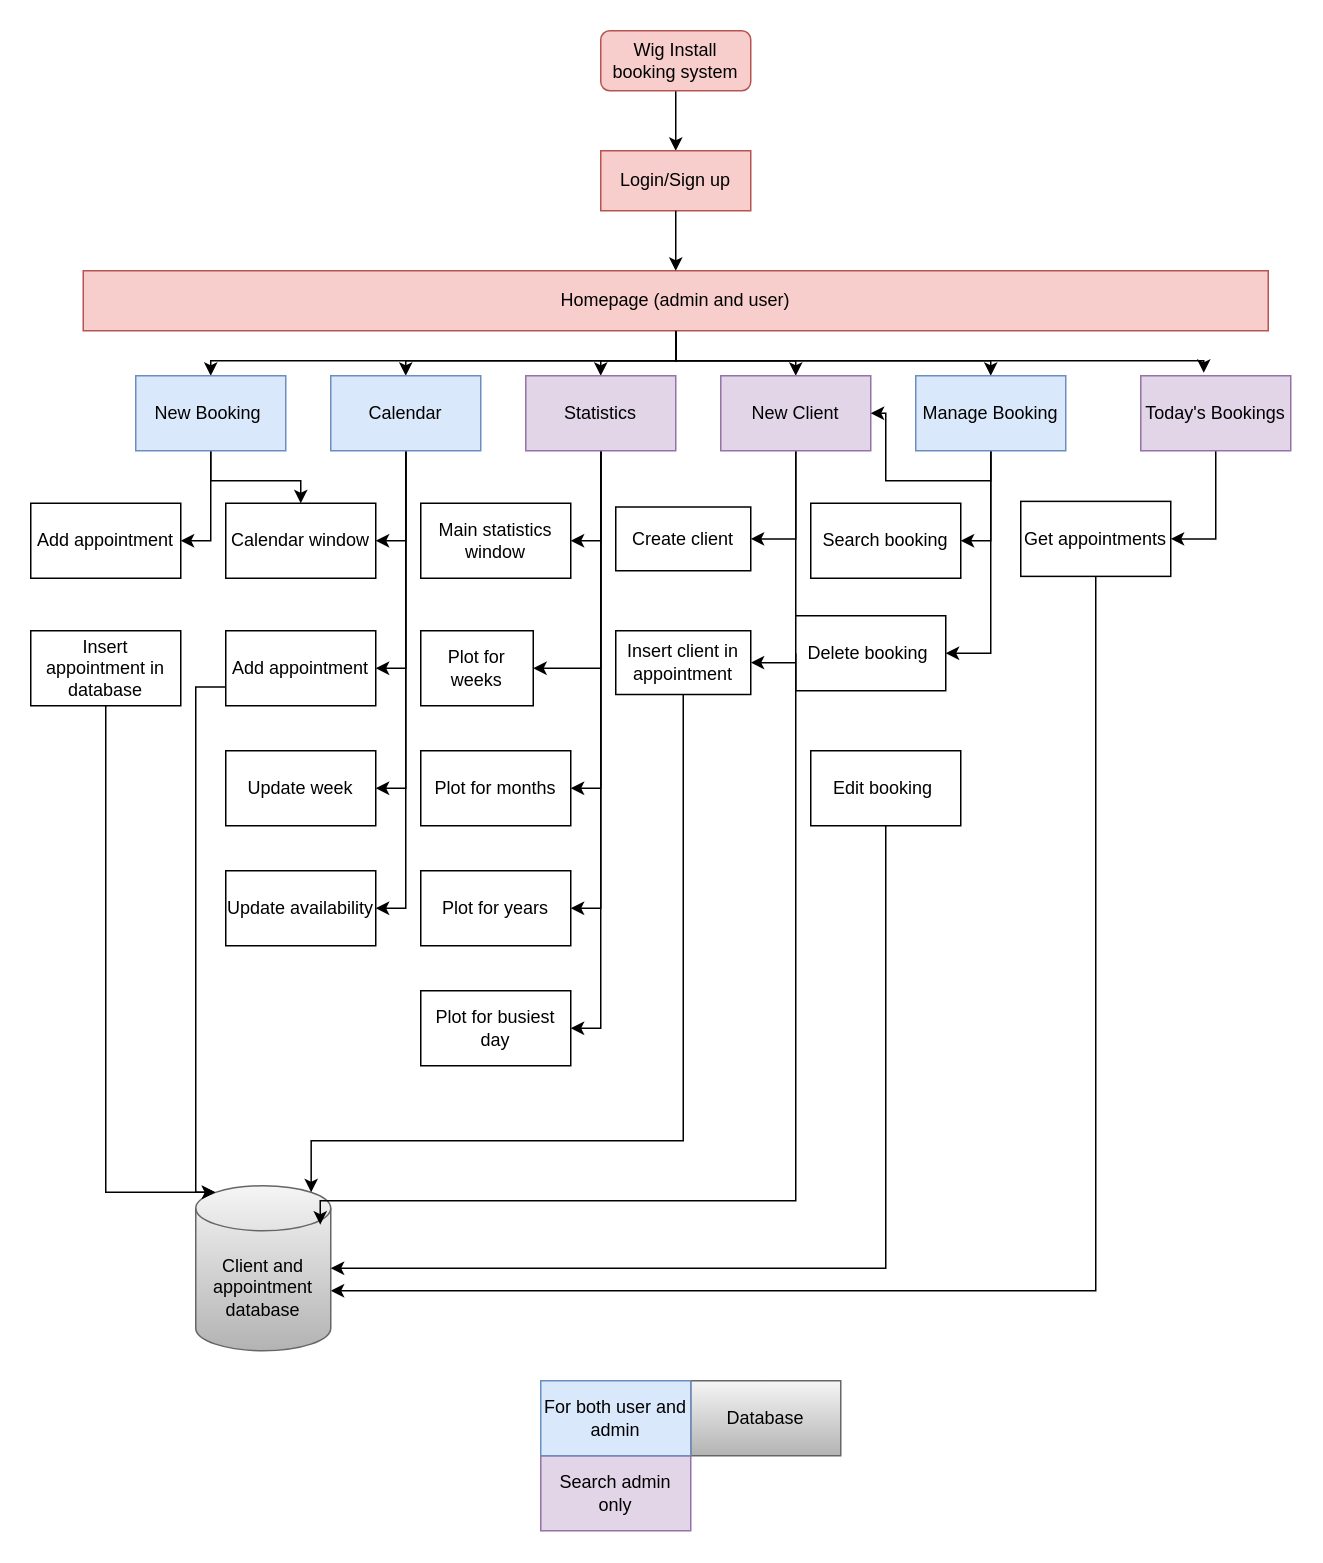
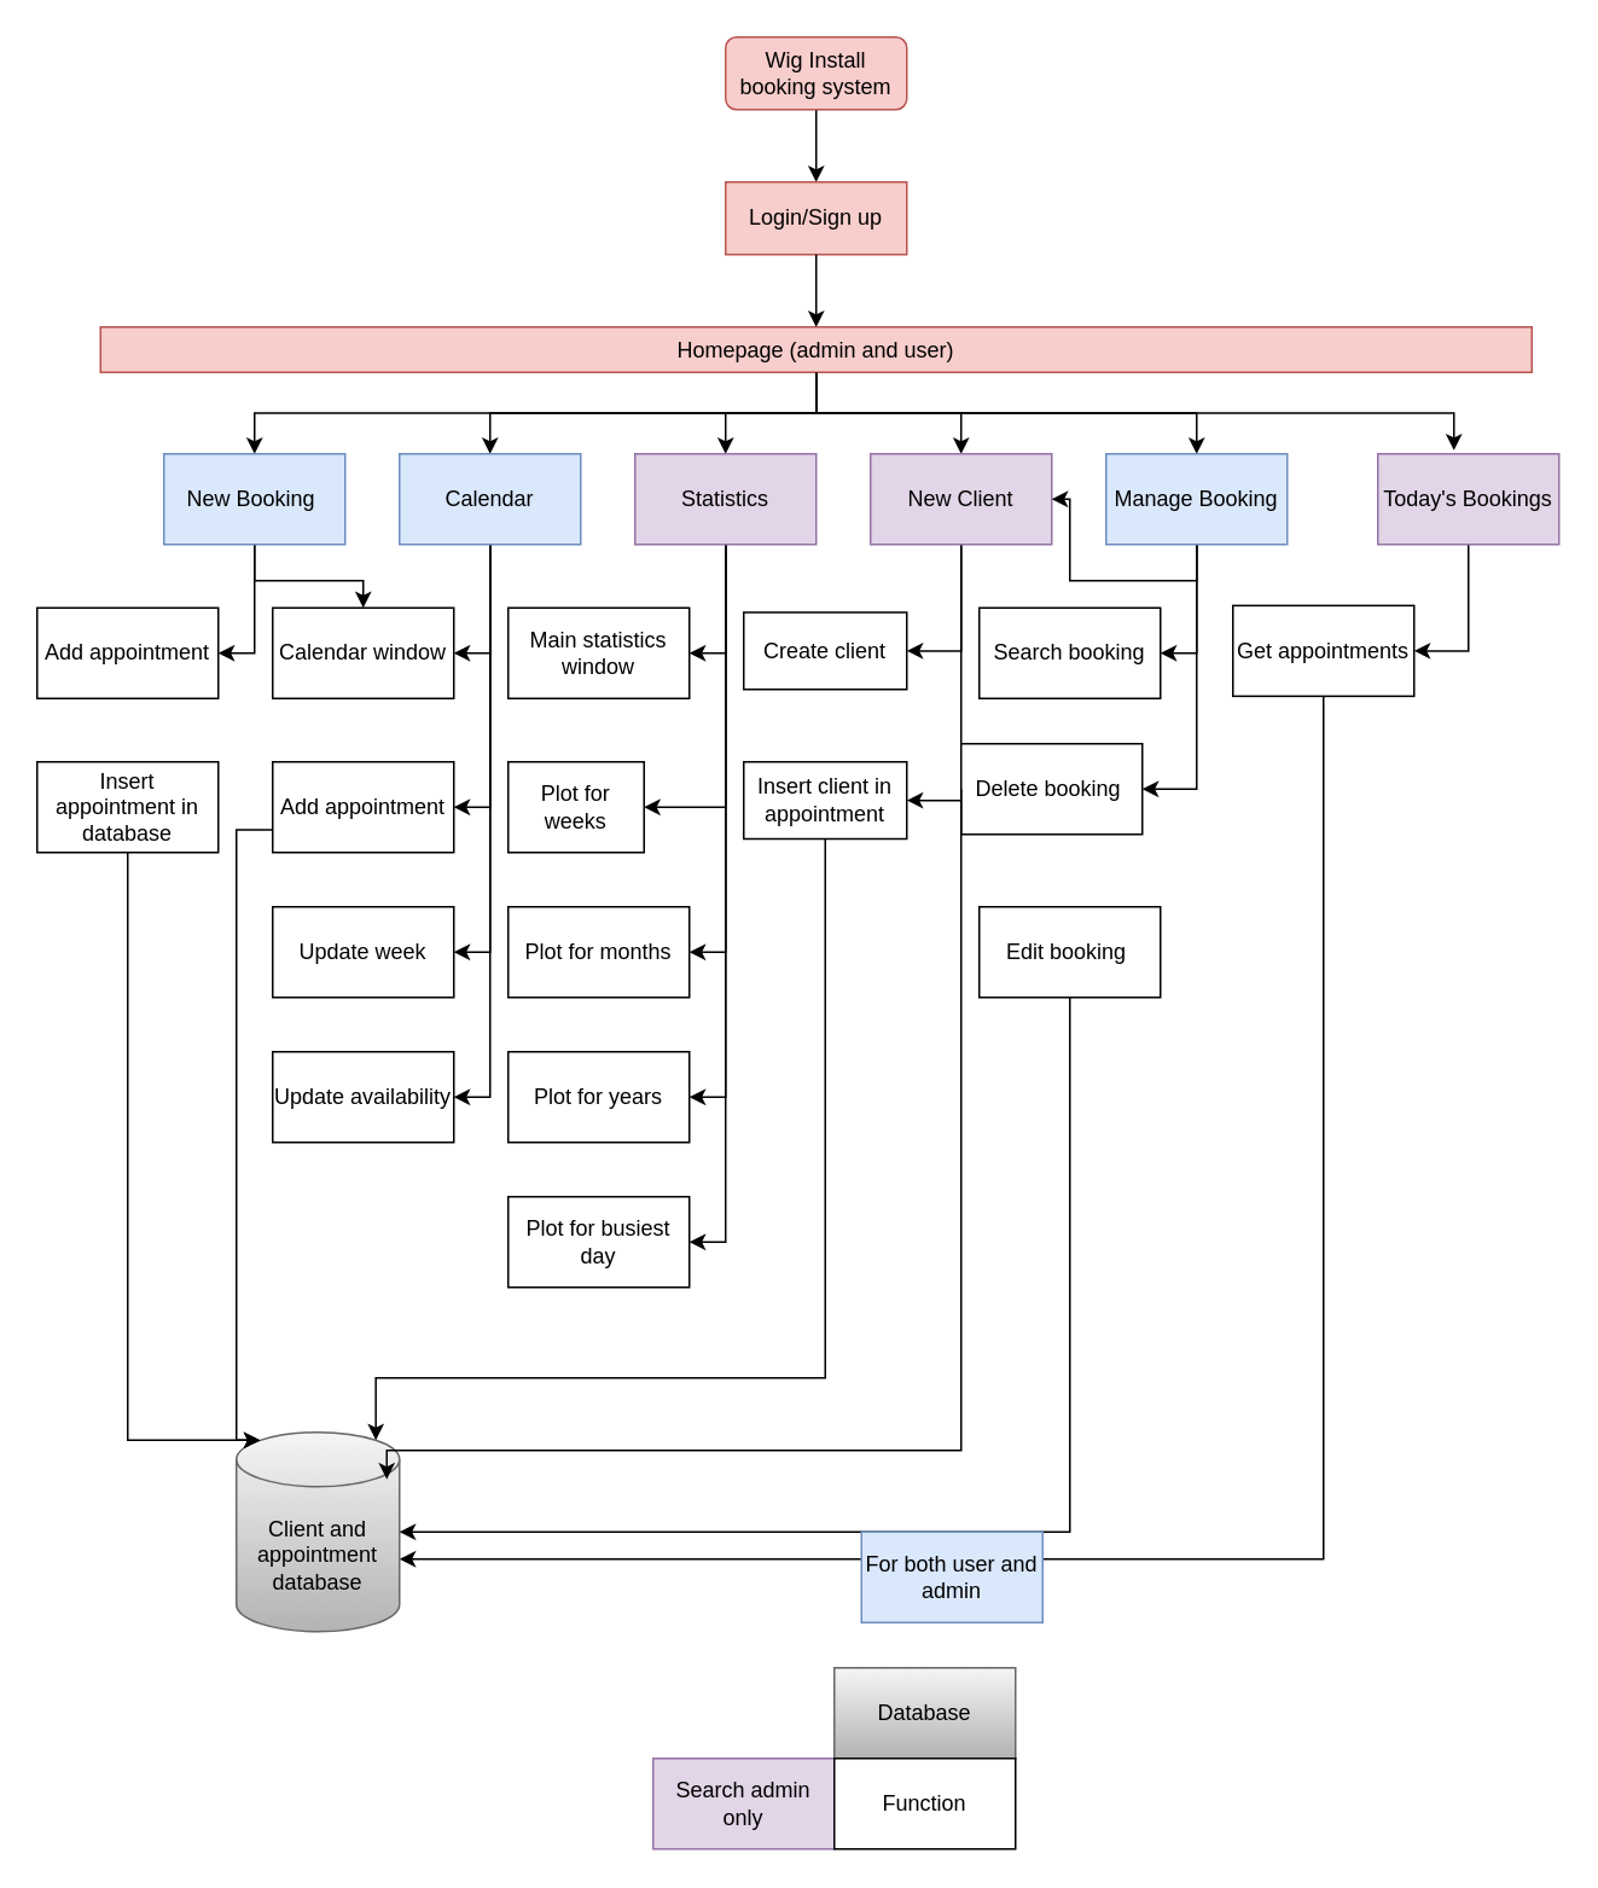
- <mxCell id="10" value="Homepage (admin and user)" style="rounded=0;whiteSpace=wrap;html=1;fillColor=#f8cecc;strokeColor=#b85450;" vertex="1" parent="1"><mxGeometry x="55" y="180" width="790" height="40" as="geometry" /></mxCell>
+ <mxCell id="10" value="Homepage (admin and user)" style="rounded=0;whiteSpace=wrap;html=1;fillColor=#f8cecc;strokeColor=#b85450;" vertex="1" parent="1"><mxGeometry x="55" y="180" width="790" height="25" as="geometry" /></mxCell>
- <mxCell id="62" value="For both user and admin" style="rounded=0;whiteSpace=wrap;html=1;fillColor=#dae8fc;strokeColor=#6c8ebf;" vertex="1" parent="1"><mxGeometry x="360" y="920" width="100" height="50" as="geometry" /></mxCell>
+ <mxCell id="62" value="For both user and admin" style="rounded=0;whiteSpace=wrap;html=1;fillColor=#dae8fc;strokeColor=#6c8ebf;" vertex="1" parent="1"><mxGeometry x="475" y="845" width="100" height="50" as="geometry" /></mxCell>
+ <mxCell id="63" value="Function" style="rounded=0;whiteSpace=wrap;html=1;" vertex="1" parent="1"><mxGeometry x="460" y="970" width="100" height="50" as="geometry" /></mxCell>
